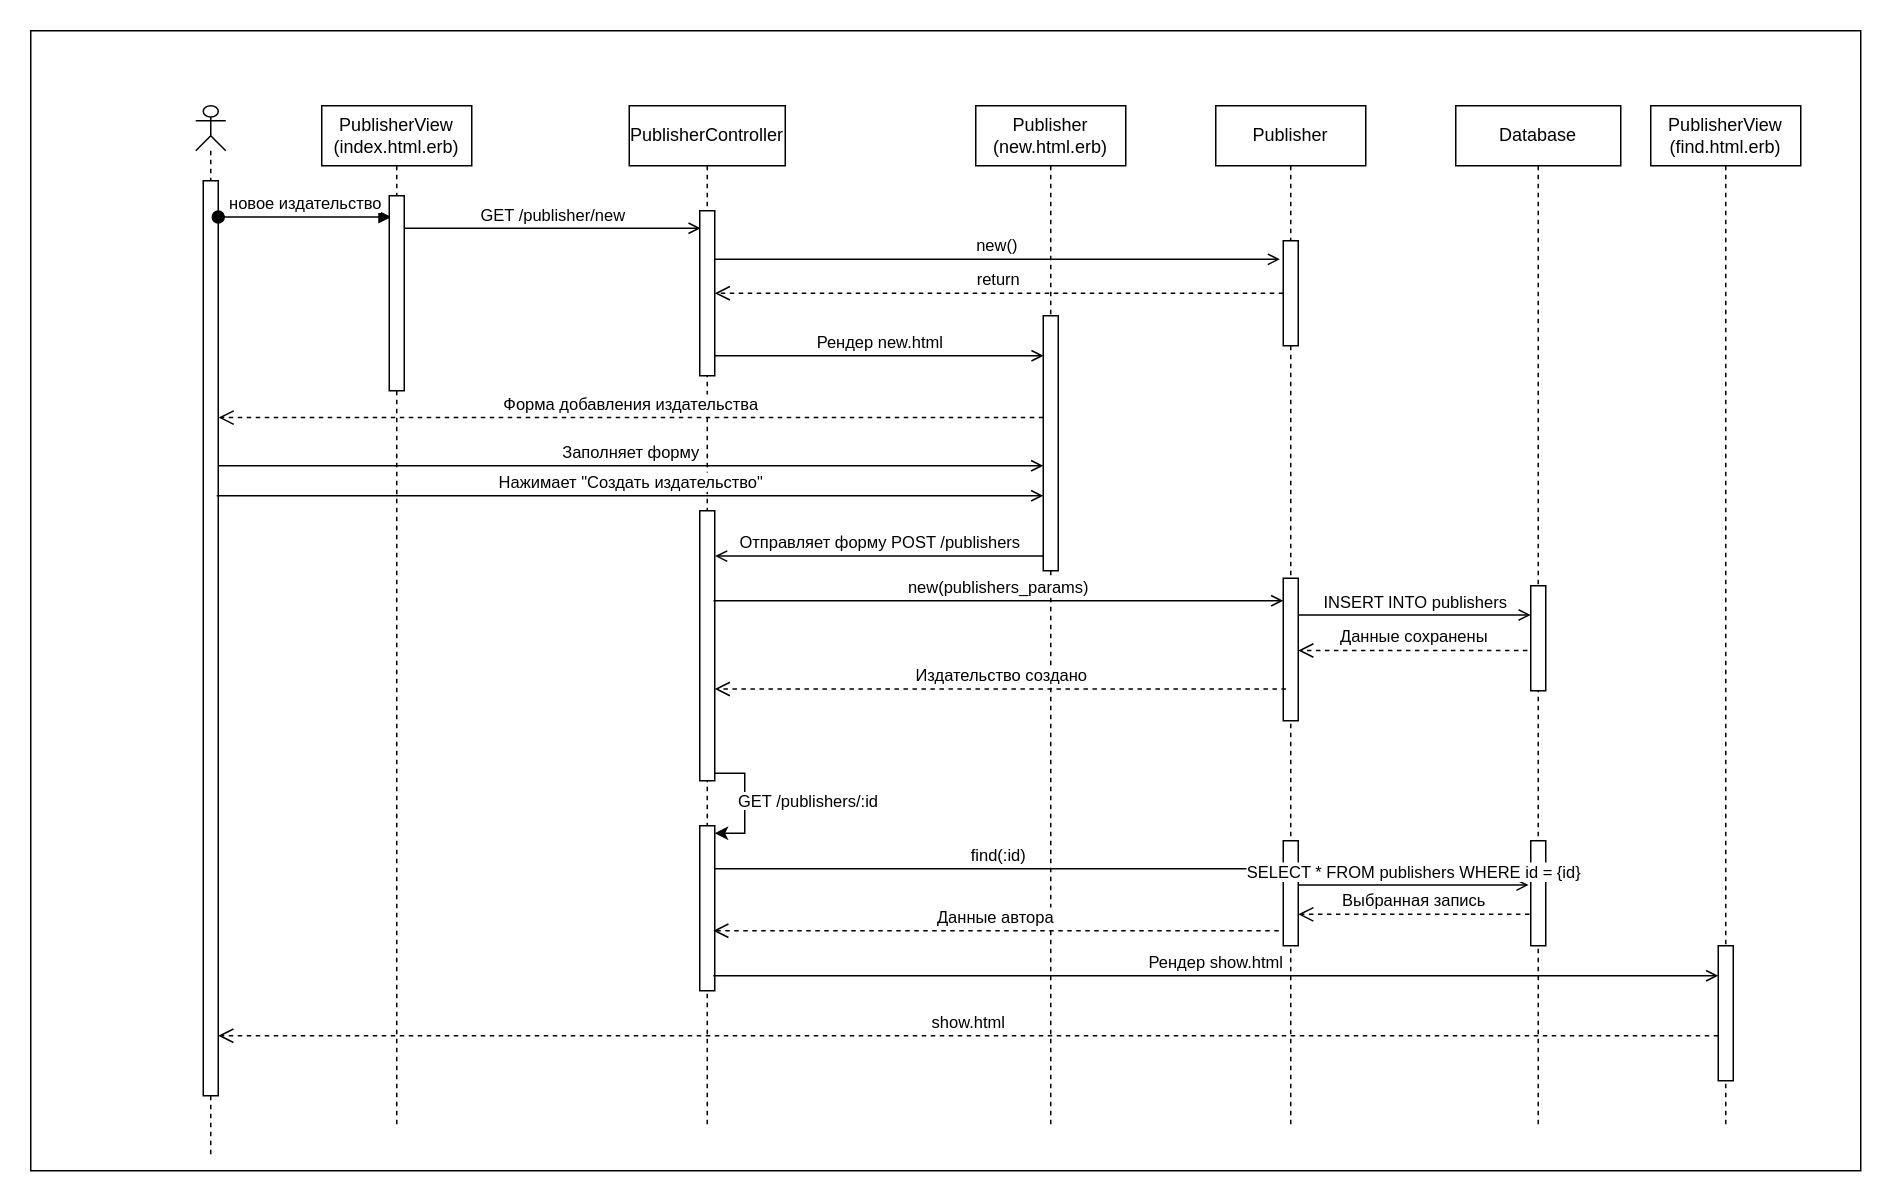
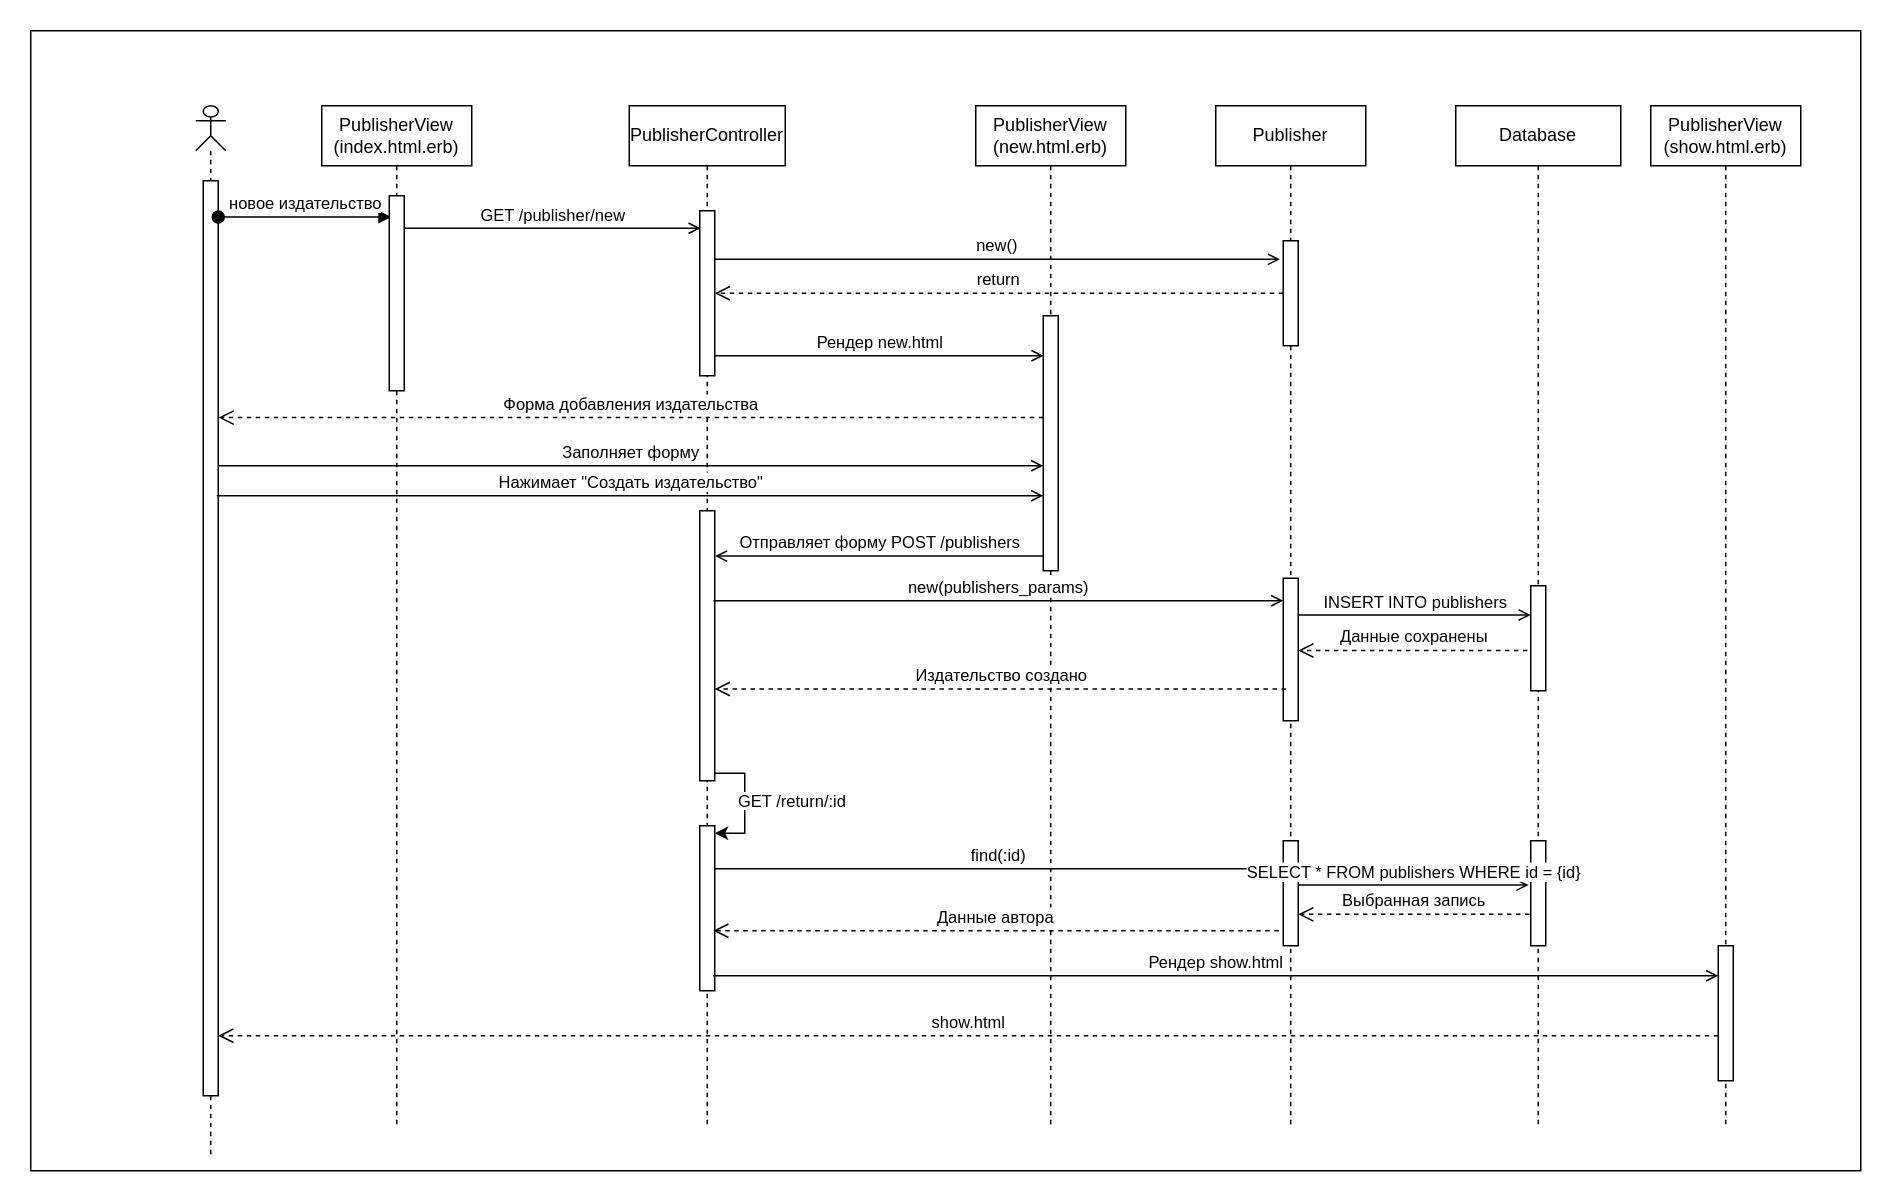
- <mxCell id="20" value="Publisher (new.html.erb)" style="shape=umlLifeline;perimeter=lifelinePerimeter;whiteSpace=wrap;html=1;container=1;dropTarget=0;collapsible=0;recursiveResize=0;outlineConnect=0;portConstraint=eastwest;newEdgeStyle={&quot;curved&quot;:0,&quot;rounded&quot;:0};" parent="1" vertex="1"><mxGeometry x="650" y="70" width="100" height="680" as="geometry" /></mxCell>
+ <mxCell id="20" value="PublisherView (new.html.erb)" style="shape=umlLifeline;perimeter=lifelinePerimeter;whiteSpace=wrap;html=1;container=1;dropTarget=0;collapsible=0;recursiveResize=0;outlineConnect=0;portConstraint=eastwest;newEdgeStyle={&quot;curved&quot;:0,&quot;rounded&quot;:0};" parent="1" vertex="1"><mxGeometry x="650" y="70" width="100" height="680" as="geometry" /></mxCell>
- <mxCell id="18" value="PublisherView (find.html.erb)" style="shape=umlLifeline;perimeter=lifelinePerimeter;whiteSpace=wrap;html=1;container=1;dropTarget=0;collapsible=0;recursiveResize=0;outlineConnect=0;portConstraint=eastwest;newEdgeStyle={&quot;curved&quot;:0,&quot;rounded&quot;:0};" parent="1" vertex="1"><mxGeometry x="1100" y="70" width="100" height="680" as="geometry" /></mxCell>
+ <mxCell id="18" value="PublisherView (show.html.erb)" style="shape=umlLifeline;perimeter=lifelinePerimeter;whiteSpace=wrap;html=1;container=1;dropTarget=0;collapsible=0;recursiveResize=0;outlineConnect=0;portConstraint=eastwest;newEdgeStyle={&quot;curved&quot;:0,&quot;rounded&quot;:0};" parent="1" vertex="1"><mxGeometry x="1100" y="70" width="100" height="680" as="geometry" /></mxCell>
- <mxCell id="38" value="&lt;span style=&quot;color: rgb(0, 0, 0); font-family: Helvetica; font-size: 11px; font-style: normal; font-variant-ligatures: normal; font-variant-caps: normal; font-weight: 400; letter-spacing: normal; orphans: 2; text-align: center; text-indent: 0px; text-transform: none; widows: 2; word-spacing: 0px; -webkit-text-stroke-width: 0px; background-color: rgb(255, 255, 255); text-decoration-thickness: initial; text-decoration-style: initial; text-decoration-color: initial; float: none; display: inline !important;&quot;&gt;GET /publishers/:id&lt;/span&gt;" style="text;whiteSpace=wrap;html=1;" parent="1" vertex="1"><mxGeometry x="490" y="520" width="110" height="40" as="geometry" /></mxCell>
+ <mxCell id="38" value="&lt;span style=&quot;color: rgb(0, 0, 0); font-family: Helvetica; font-size: 11px; font-style: normal; font-variant-ligatures: normal; font-variant-caps: normal; font-weight: 400; letter-spacing: normal; orphans: 2; text-align: center; text-indent: 0px; text-transform: none; widows: 2; word-spacing: 0px; -webkit-text-stroke-width: 0px; background-color: rgb(255, 255, 255); text-decoration-thickness: initial; text-decoration-style: initial; text-decoration-color: initial; float: none; display: inline !important;&quot;&gt;GET /return/:id&lt;/span&gt;" style="text;whiteSpace=wrap;html=1;" parent="1" vertex="1"><mxGeometry x="490" y="520" width="110" height="40" as="geometry" /></mxCell>
